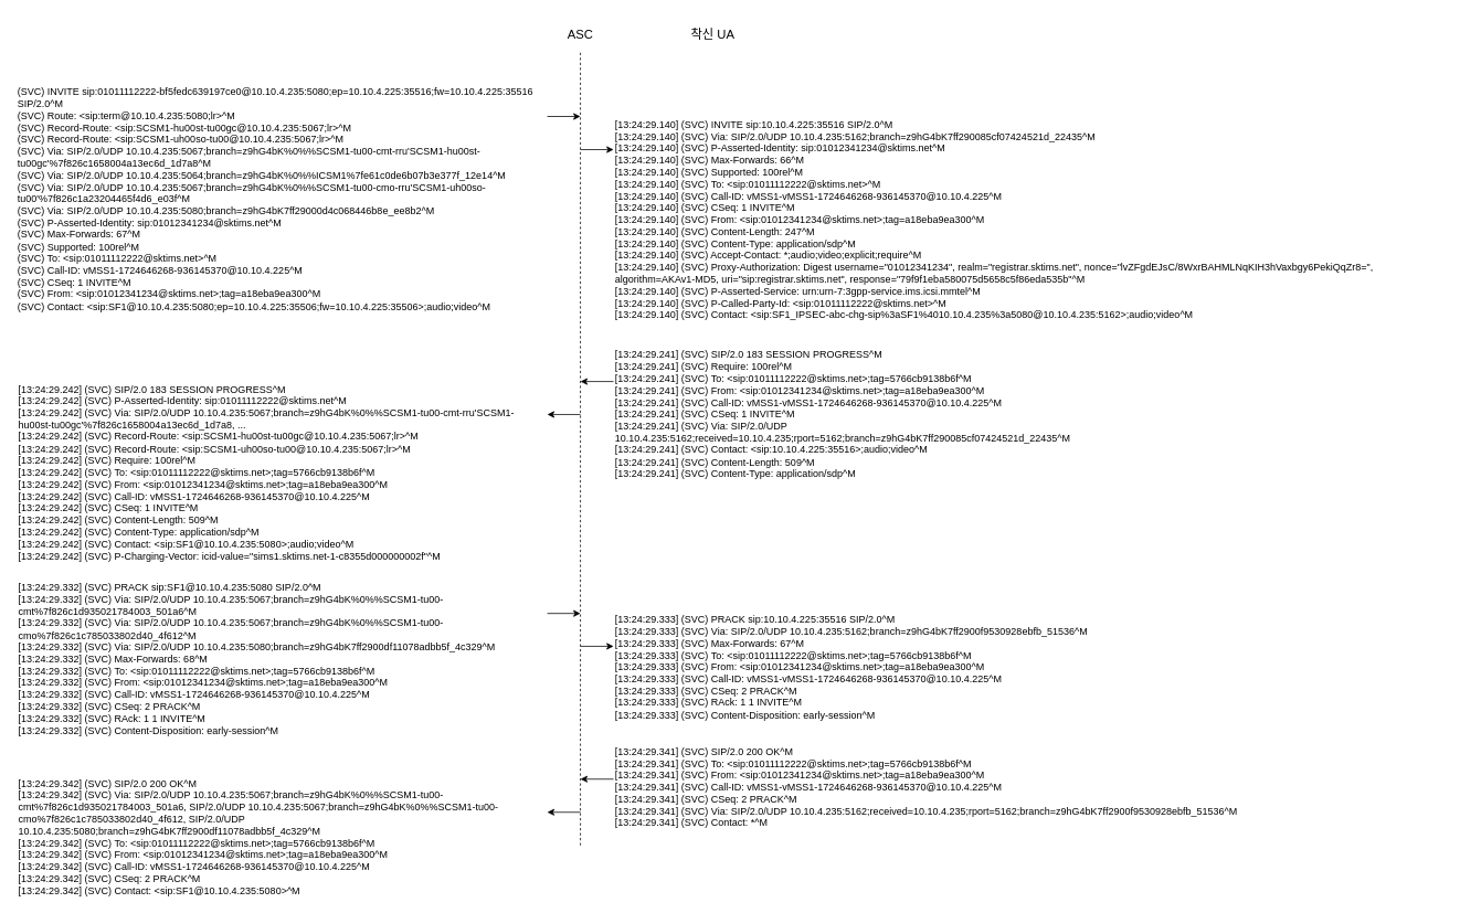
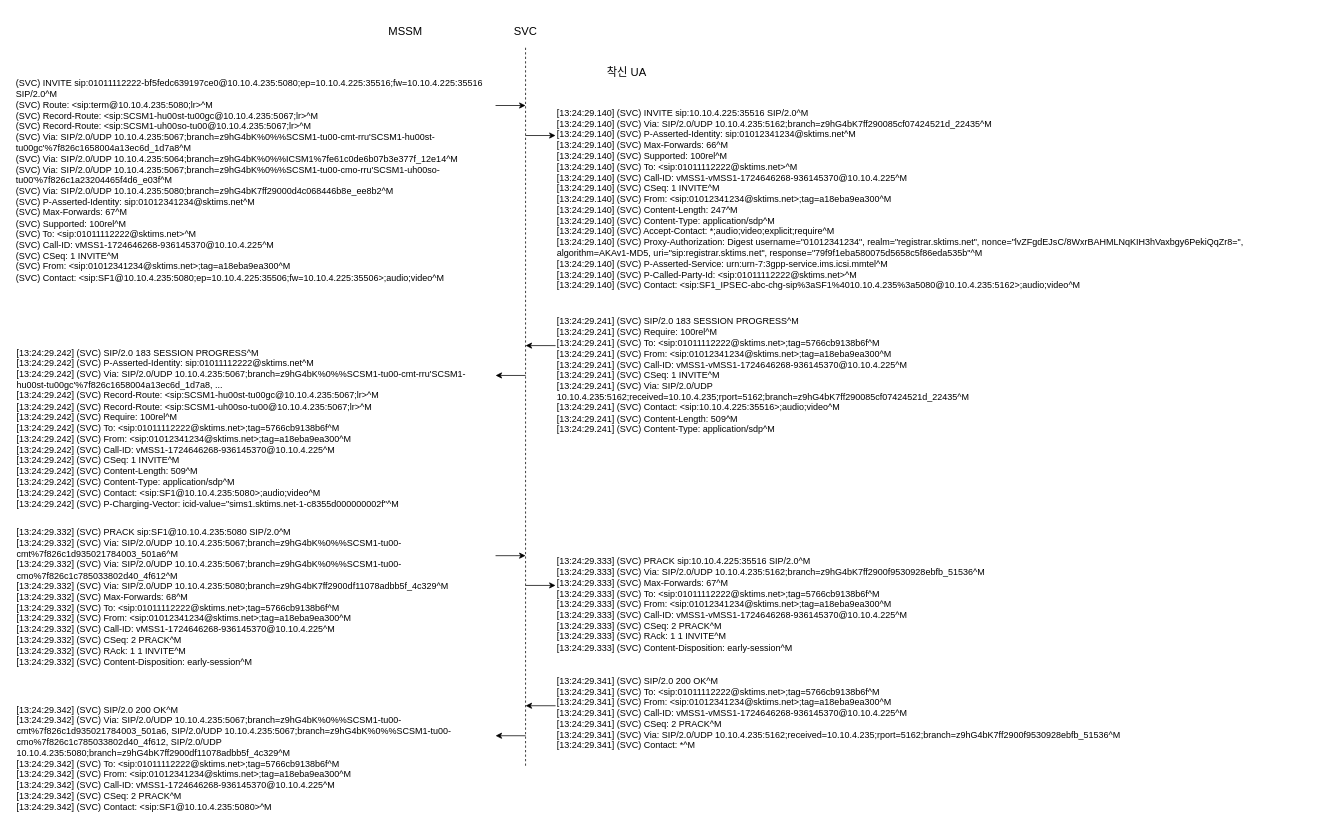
+ <mxCell id="22" value="&lt;font style=&quot;font-size: 15px;&quot;&gt;MSSM&lt;/font&gt;" style="text;html=1;align=center;verticalAlign=middle;whiteSpace=wrap;rounded=0;" vertex="1" parent="1"><mxGeometry x="500" y="20" width="80" height="40" as="geometry" /></mxCell>
- <mxCell id="4" value="&lt;font style=&quot;font-size: 15px;&quot;&gt;ASC&lt;/font&gt;" style="text;html=1;align=center;verticalAlign=middle;whiteSpace=wrap;rounded=0;" vertex="1" parent="1"><mxGeometry x="660" y="20" width="80" height="40" as="geometry" /></mxCell>
+ <mxCell id="4" value="&lt;font style=&quot;font-size: 15px;&quot;&gt;SVC&lt;/font&gt;" style="text;html=1;align=center;verticalAlign=middle;whiteSpace=wrap;rounded=0;" vertex="1" parent="1"><mxGeometry x="660" y="20" width="80" height="40" as="geometry" /></mxCell>
- <mxCell id="2" value="&lt;font style=&quot;font-size: 15px;&quot;&gt;착신 UA&lt;/font&gt;" style="text;html=1;align=center;verticalAlign=middle;whiteSpace=wrap;rounded=0;" vertex="1" parent="1"><mxGeometry x="820" y="20" width="80" height="40" as="geometry" /></mxCell>
+ <mxCell id="2" value="&lt;font style=&quot;font-size: 15px;&quot;&gt;착신 UA&lt;/font&gt;" style="text;html=1;align=center;verticalAlign=middle;whiteSpace=wrap;rounded=0;" vertex="1" parent="1"><mxGeometry x="795" y="75" width="80" height="40" as="geometry" /></mxCell>
